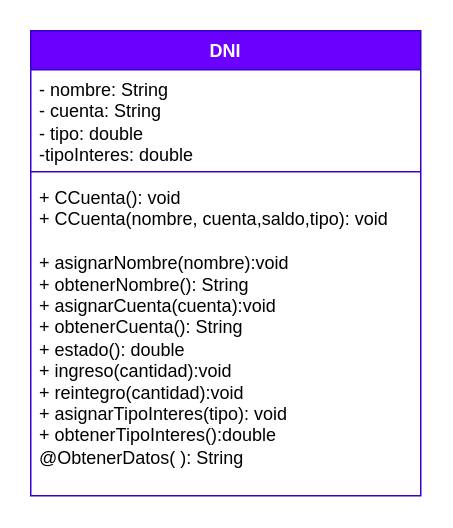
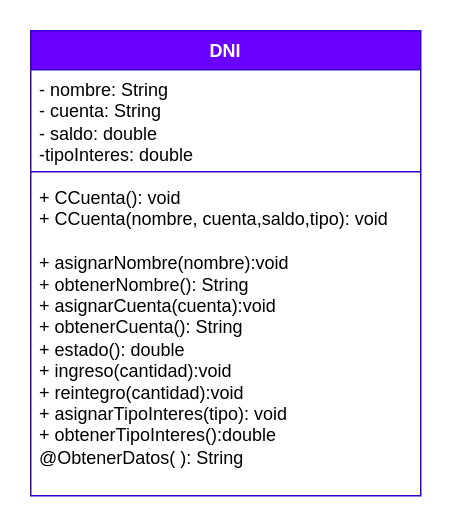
- <mxCell id="3" value="- nombre: String&lt;br&gt;- cuenta: String&lt;br&gt;- tipo: double&lt;br&gt;-tipoInteres: double" style="text;strokeColor=none;fillColor=none;align=left;verticalAlign=top;spacingLeft=4;spacingRight=4;overflow=hidden;rotatable=0;points=[[0,0.5],[1,0.5]];portConstraint=eastwest;whiteSpace=wrap;html=1;" vertex="1" parent="2"><mxGeometry y="26" width="260" height="64" as="geometry" /></mxCell>
+ <mxCell id="3" value="- nombre: String&lt;br&gt;- cuenta: String&lt;br&gt;- saldo: double&lt;br&gt;-tipoInteres: double" style="text;strokeColor=none;fillColor=none;align=left;verticalAlign=top;spacingLeft=4;spacingRight=4;overflow=hidden;rotatable=0;points=[[0,0.5],[1,0.5]];portConstraint=eastwest;whiteSpace=wrap;html=1;" vertex="1" parent="2"><mxGeometry y="26" width="260" height="64" as="geometry" /></mxCell>
